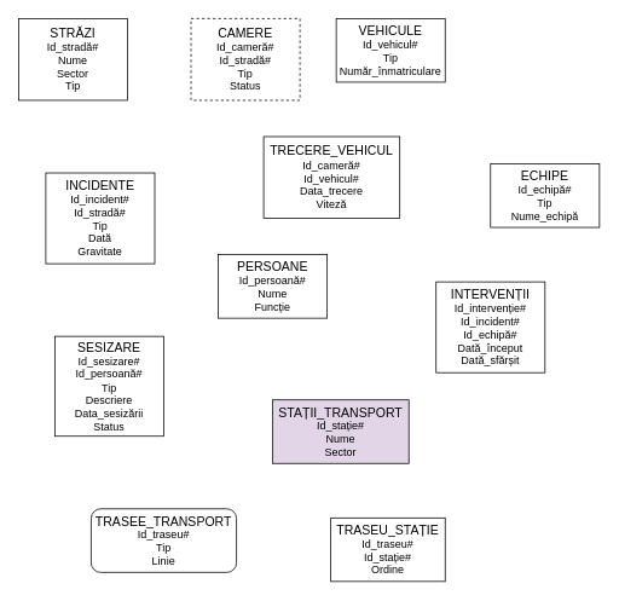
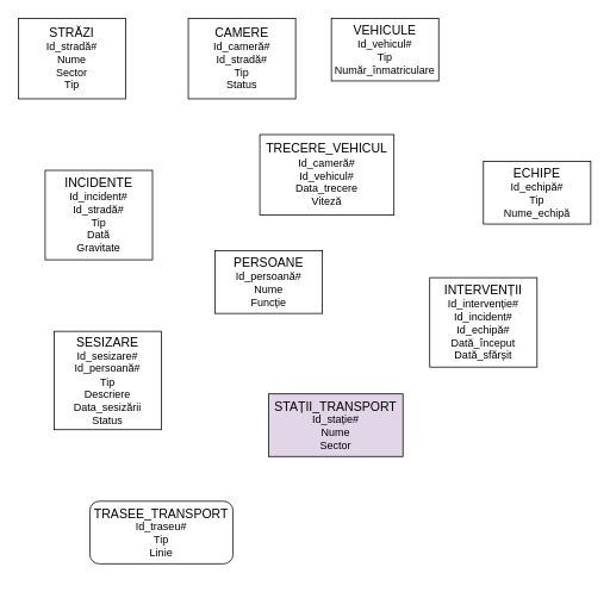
- <mxCell id="3" value="&lt;font style=&quot;font-size: 14px;&quot;&gt;CAMERE&lt;/font&gt;&lt;div&gt;&lt;font style=&quot;font-size: 12px;&quot;&gt;Id_cameră#&lt;/font&gt;&lt;/div&gt;&lt;div&gt;&lt;font style=&quot;font-size: 12px;&quot;&gt;Id_stradă#&lt;/font&gt;&lt;/div&gt;&lt;div&gt;Tip&lt;/div&gt;&lt;div&gt;Status&lt;/div&gt;" style="whiteSpace=wrap;html=1;dashed=1;" parent="1" vertex="1"><mxGeometry x="210" y="20" width="120" height="90" as="geometry" /></mxCell>
+ <mxCell id="3" value="&lt;font style=&quot;font-size: 14px;&quot;&gt;CAMERE&lt;/font&gt;&lt;div&gt;&lt;font style=&quot;font-size: 12px;&quot;&gt;Id_cameră#&lt;/font&gt;&lt;/div&gt;&lt;div&gt;&lt;font style=&quot;font-size: 12px;&quot;&gt;Id_stradă#&lt;/font&gt;&lt;/div&gt;&lt;div&gt;Tip&lt;/div&gt;&lt;div&gt;Status&lt;/div&gt;" style="whiteSpace=wrap;html=1;" parent="1" vertex="1"><mxGeometry x="210" y="20" width="120" height="90" as="geometry" /></mxCell>
- <mxCell id="13" value="&lt;font style=&quot;font-size: 14px;&quot;&gt;TRASEU_STAȚIE&lt;/font&gt;&lt;div&gt;Id_traseu#&lt;/div&gt;&lt;div&gt;Id_stație#&lt;/div&gt;&lt;div&gt;Ordine&lt;/div&gt;" style="rounded=0;whiteSpace=wrap;html=1;" parent="1" vertex="1"><mxGeometry x="364" y="570" width="126" height="70" as="geometry" /></mxCell>
